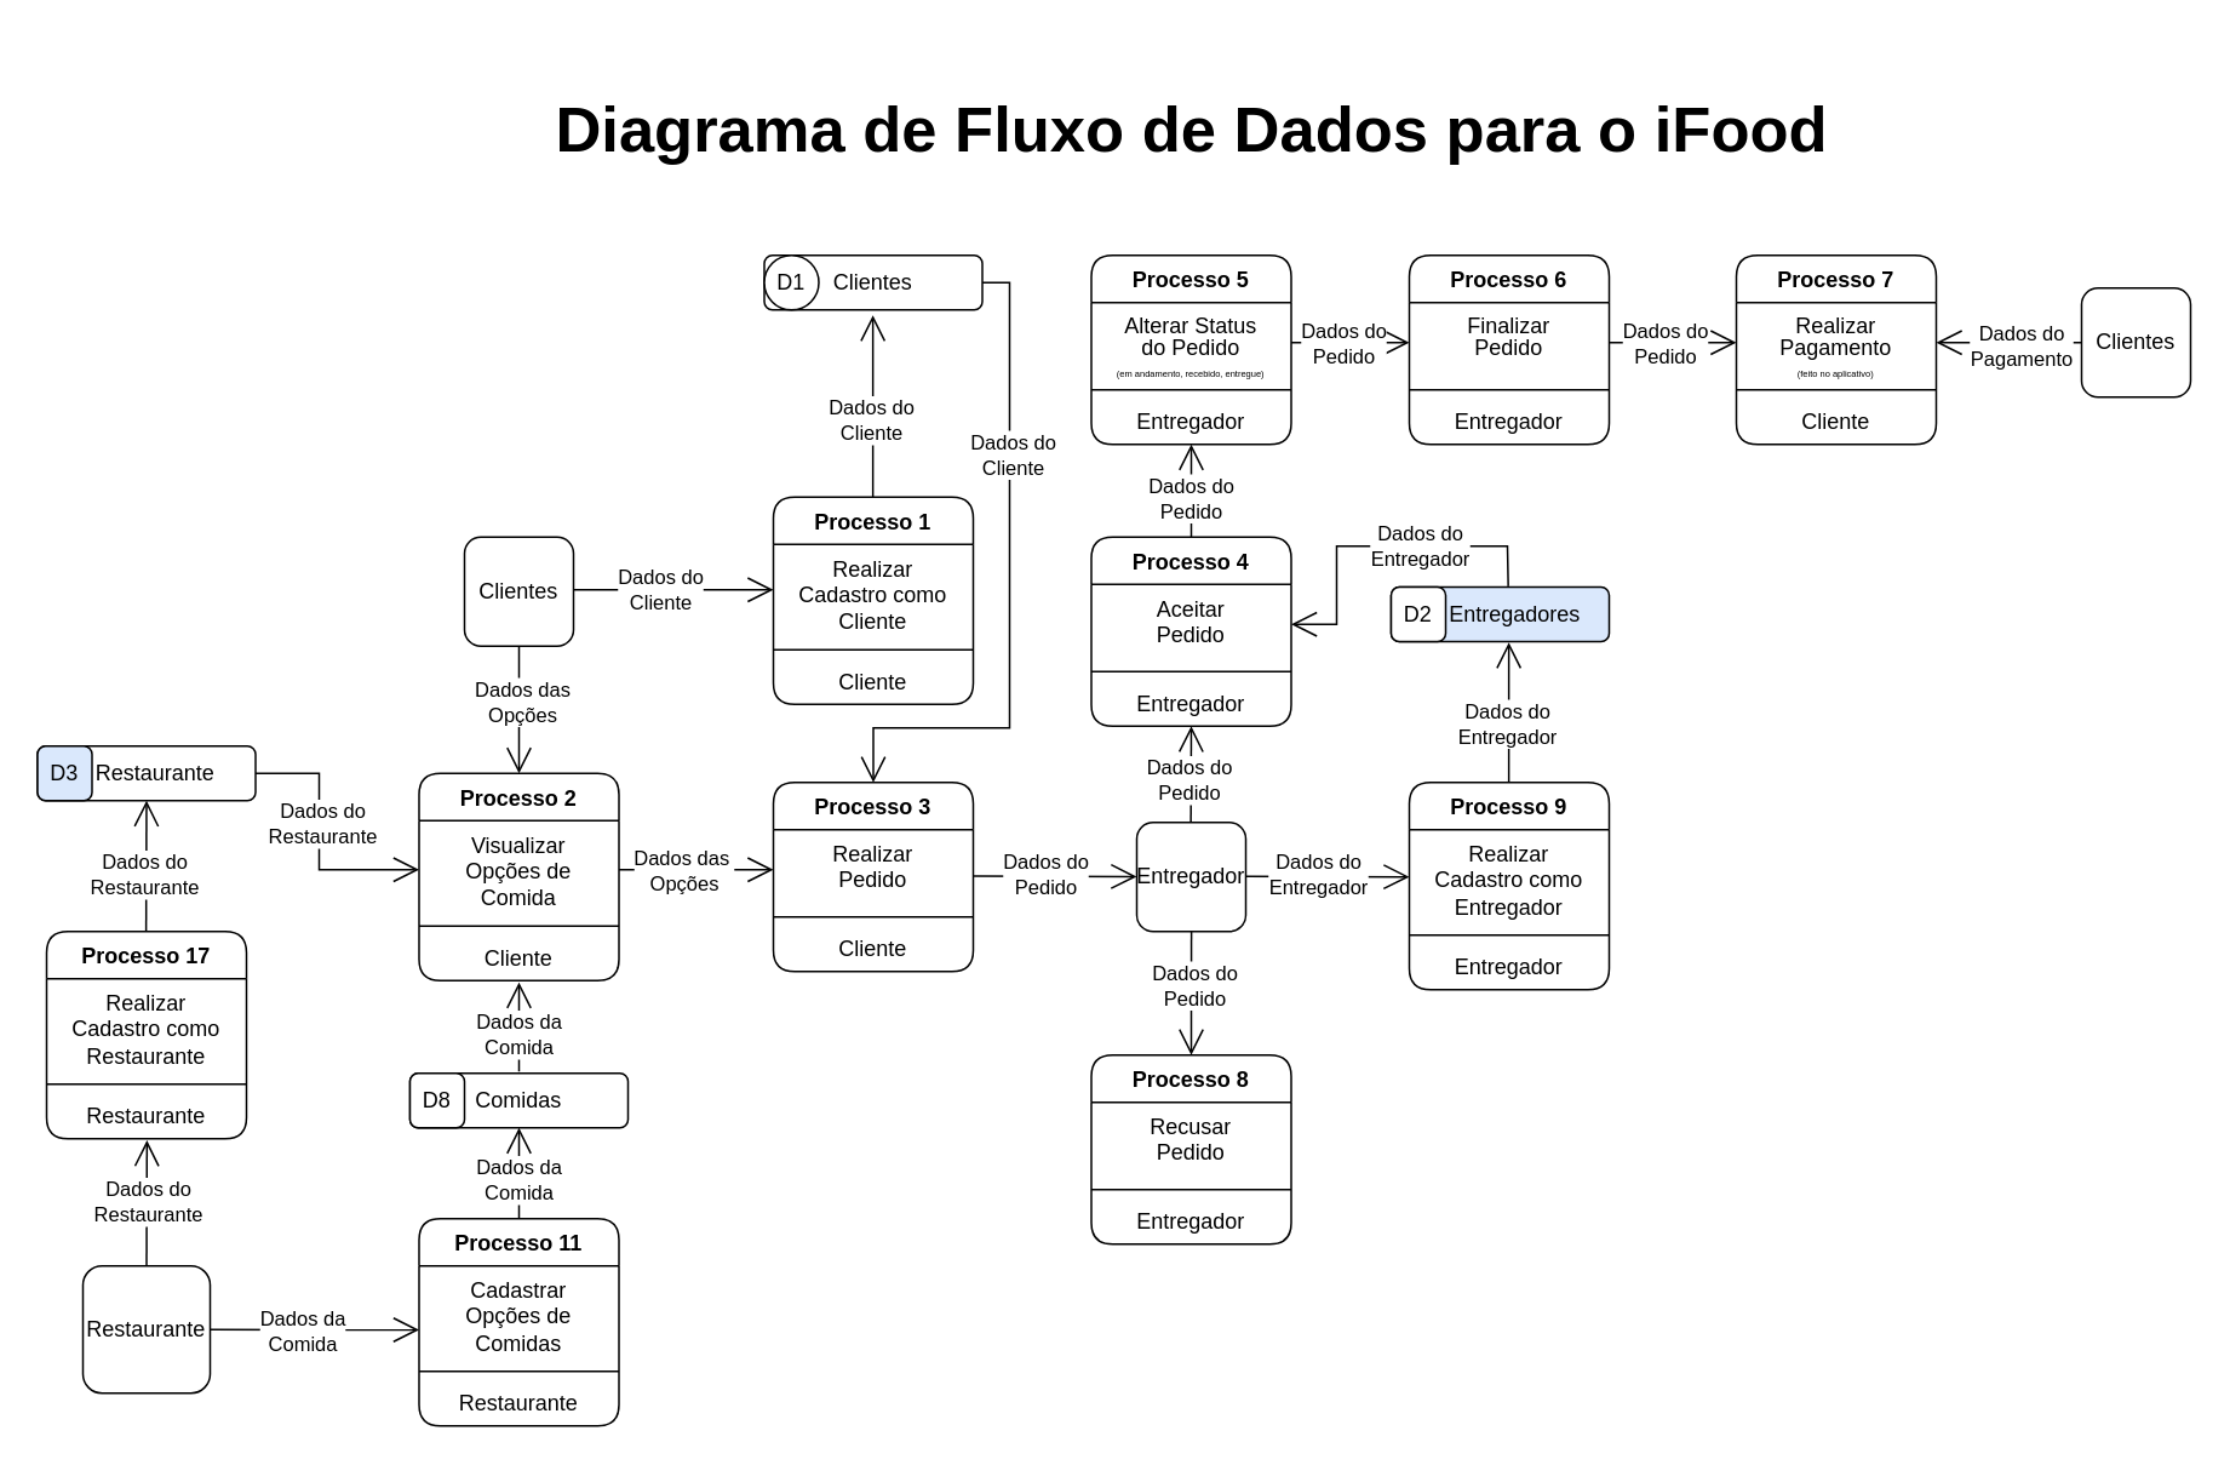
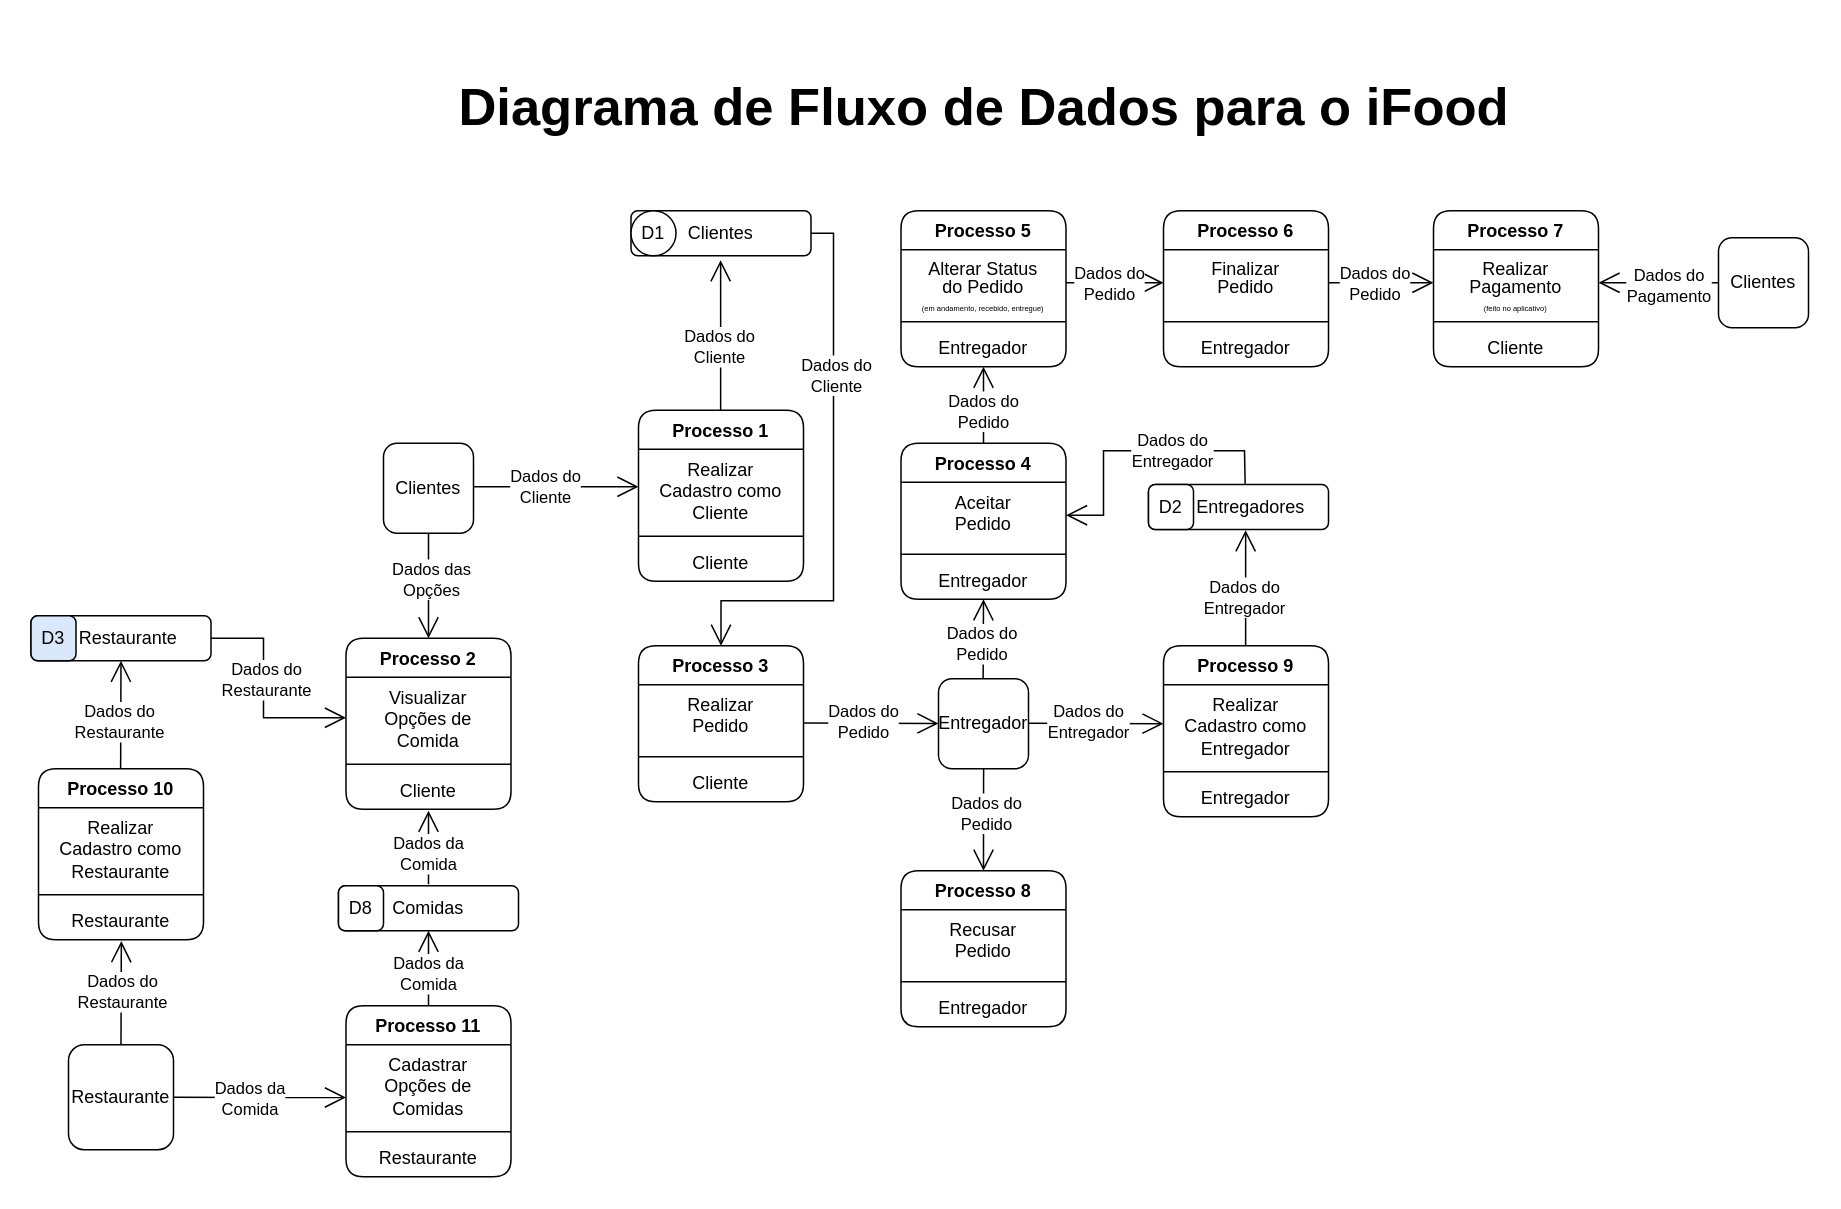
- <mxCell id="39" value="&amp;nbsp; &amp;nbsp; &amp;nbsp;Entregadores" style="rounded=1;whiteSpace=wrap;html=1;glass=0;shadow=0;align=center;fillColor=#dae8fc;" vertex="1" parent="38"><mxGeometry width="120" height="30" as="geometry" /></mxCell>
+ <mxCell id="39" value="&amp;nbsp; &amp;nbsp; &amp;nbsp;Entregadores" style="rounded=1;whiteSpace=wrap;html=1;glass=0;shadow=0;align=center;" vertex="1" parent="38"><mxGeometry width="120" height="30" as="geometry" /></mxCell>
- <mxCell id="17" value="" style="endArrow=open;endFill=1;endSize=12;html=1;rounded=0;entryX=0;entryY=0.5;entryDx=0;entryDy=0;exitX=1;exitY=0.5;exitDx=0;exitDy=0;" edge="1" parent="1" source="76" target="20"><mxGeometry width="160" relative="1" as="geometry"><mxPoint x="340" y="483" as="sourcePoint" /><mxPoint x="440" y="481" as="targetPoint" /><Array as="points" /></mxGeometry></mxCell>
- <mxCell id="18" value="Dados das&amp;nbsp;&lt;div&gt;Opções&lt;/div&gt;" style="edgeLabel;html=1;align=center;verticalAlign=middle;resizable=0;points=[];" vertex="1" connectable="0" parent="17"><mxGeometry x="0.298" y="-2" relative="1" as="geometry"><mxPoint x="-20" y="-2" as="offset" /></mxGeometry></mxCell>
- <mxCell id="61" value="Processo 17" style="swimlane;fontStyle=1;align=center;verticalAlign=top;childLayout=stackLayout;horizontal=1;startSize=26;horizontalStack=0;resizeParent=1;resizeParentMax=0;resizeLast=0;collapsible=1;marginBottom=0;whiteSpace=wrap;html=1;rounded=1;" vertex="1" parent="1"><mxGeometry x="25" y="512" width="110" height="114" as="geometry"><mxRectangle x="180" y="533" width="100" height="30" as="alternateBounds" /></mxGeometry></mxCell>
+ <mxCell id="61" value="Processo 10" style="swimlane;fontStyle=1;align=center;verticalAlign=top;childLayout=stackLayout;horizontal=1;startSize=26;horizontalStack=0;resizeParent=1;resizeParentMax=0;resizeLast=0;collapsible=1;marginBottom=0;whiteSpace=wrap;html=1;rounded=1;" vertex="1" parent="1"><mxGeometry x="25" y="512" width="110" height="114" as="geometry"><mxRectangle x="180" y="533" width="100" height="30" as="alternateBounds" /></mxGeometry></mxCell>
